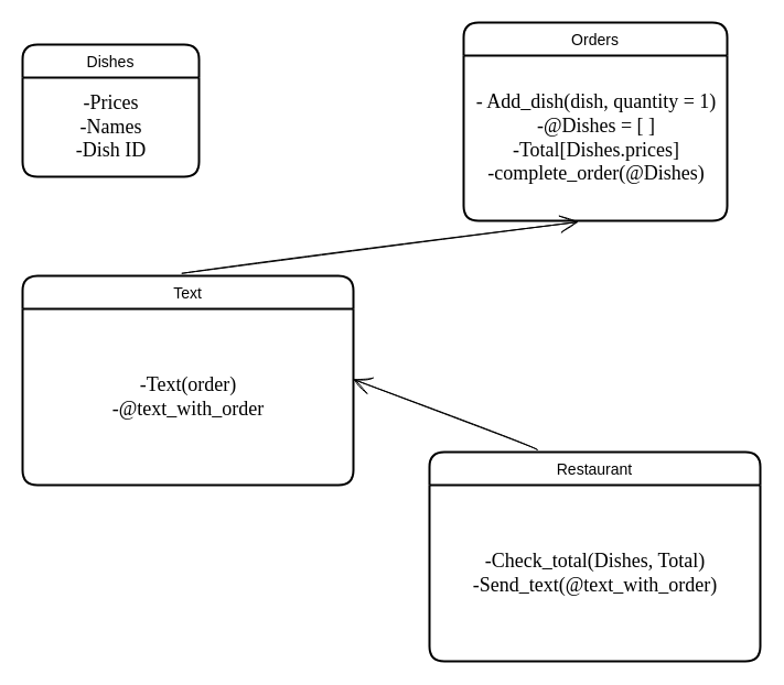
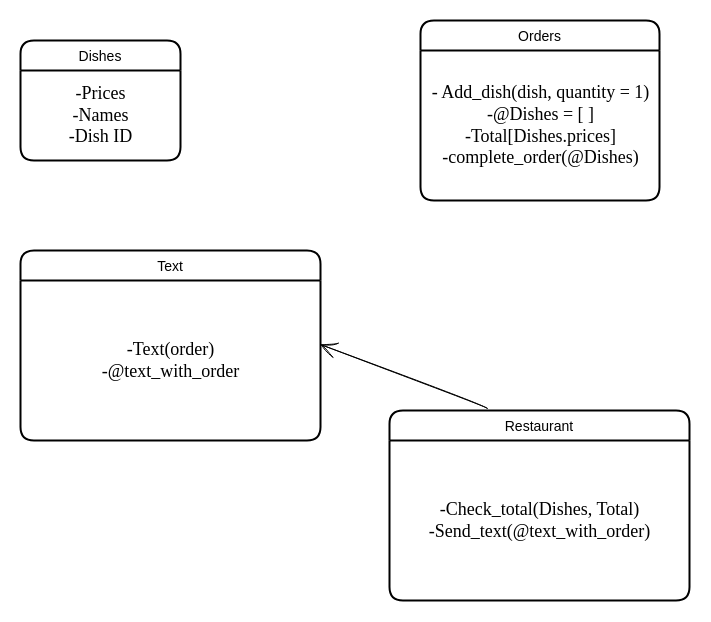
- <mxCell id="8" value="" style="edgeStyle=none;orthogonalLoop=1;jettySize=auto;html=1;endArrow=open;sourcePerimeterSpacing=8;targetPerimeterSpacing=8;fontSize=16;sketch=1;curved=1;rounded=0;fontFamily=Architects Daughter;fontSource=https%3A%2F%2Ffonts.googleapis.com%2Fcss%3Ffamily%3DArchitects%2BDaughter;startSize=14;endSize=14;exitX=0.48;exitY=-0.011;exitDx=0;exitDy=0;exitPerimeter=0;entryX=0.434;entryY=1.007;entryDx=0;entryDy=0;entryPerimeter=0;" edge="1" parent="1" source="6" target="3"><mxGeometry width="120" relative="1" as="geometry"><mxPoint x="250" y="230" as="sourcePoint" /><mxPoint x="430" y="200" as="targetPoint" /><Array as="points" /></mxGeometry></mxCell>
